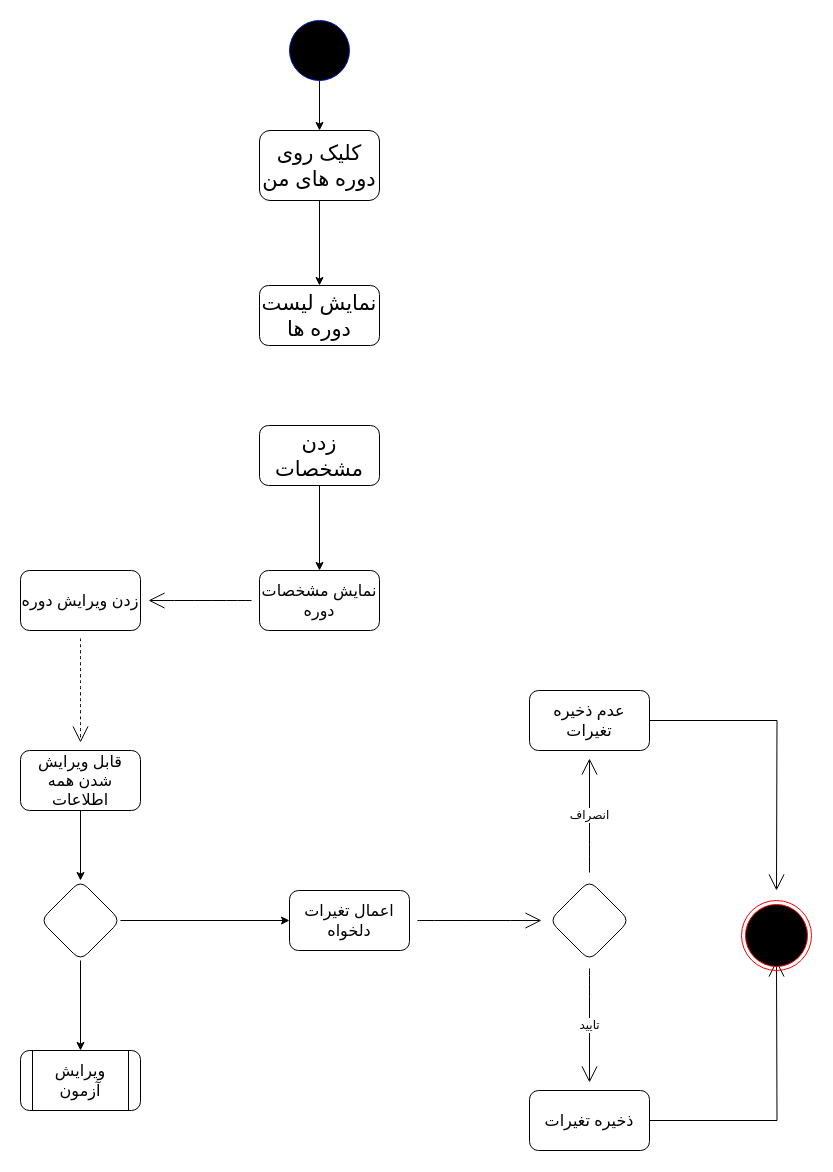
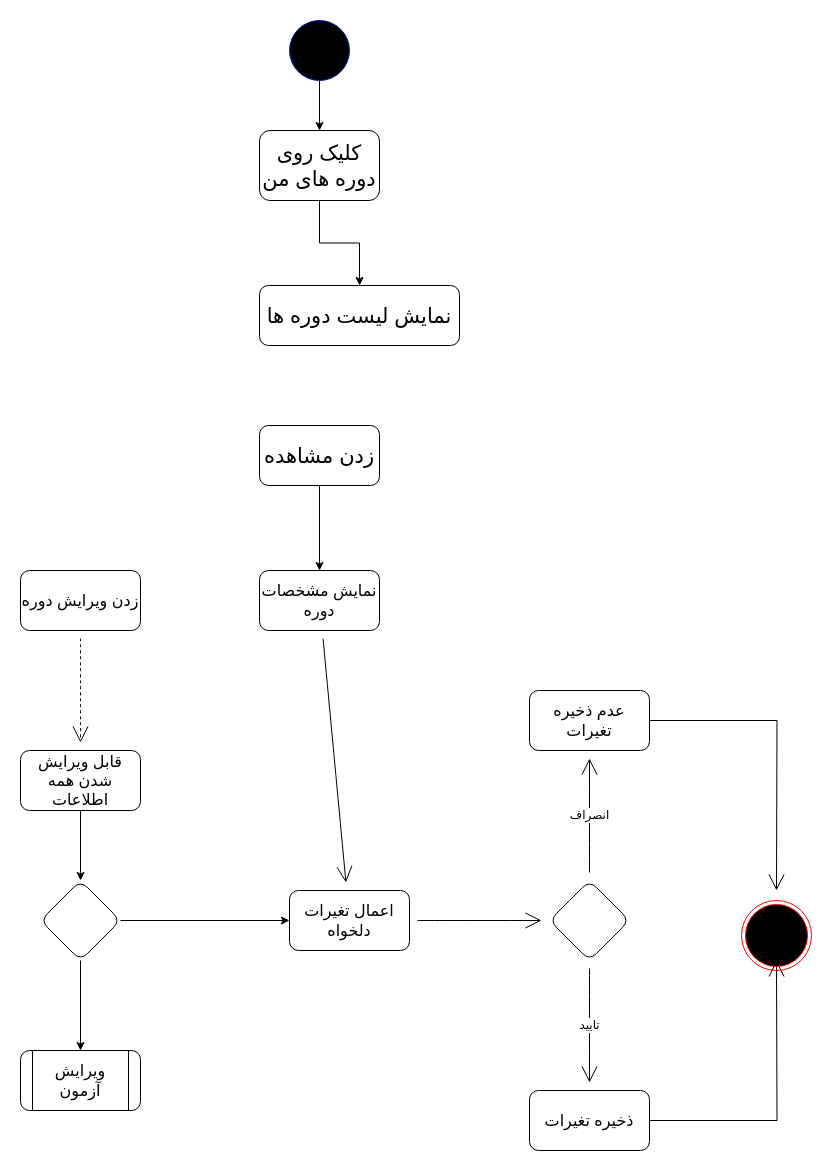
- <mxCell id="6" value="نمایش لیست دوره ها" style="rounded=1;whiteSpace=wrap;html=1;fontSize=21;" parent="1" vertex="1"><mxGeometry x="259" y="285" width="120" height="60" as="geometry" /></mxCell>
+ <mxCell id="6" value="نمایش لیست دوره ها" style="rounded=1;whiteSpace=wrap;html=1;fontSize=21;" parent="1" vertex="1"><mxGeometry x="259" y="285" width="200" height="60" as="geometry" /></mxCell>
- <mxCell id="8" value="زدن مشخصات" style="rounded=1;whiteSpace=wrap;html=1;fontSize=21;" parent="1" vertex="1"><mxGeometry x="259" y="425" width="120" height="60" as="geometry" /></mxCell>
+ <mxCell id="8" value="زدن مشاهده" style="rounded=1;whiteSpace=wrap;html=1;fontSize=21;" parent="1" vertex="1"><mxGeometry x="259" y="425" width="120" height="60" as="geometry" /></mxCell>
- <mxCell id="9" value="" style="edgeStyle=none;curved=1;rounded=0;orthogonalLoop=1;jettySize=auto;html=1;fontSize=12;endArrow=open;startSize=14;endSize=14;sourcePerimeterSpacing=8;targetPerimeterSpacing=8;" parent="1" source="10" target="12" edge="1"><mxGeometry relative="1" as="geometry" /></mxCell>
+ <mxCell id="9" value="" style="edgeStyle=none;curved=1;rounded=0;orthogonalLoop=1;jettySize=auto;html=1;fontSize=12;endArrow=open;startSize=14;endSize=14;sourcePerimeterSpacing=8;targetPerimeterSpacing=8;" parent="1" source="10" target="16" edge="1"><mxGeometry relative="1" as="geometry" /></mxCell>
